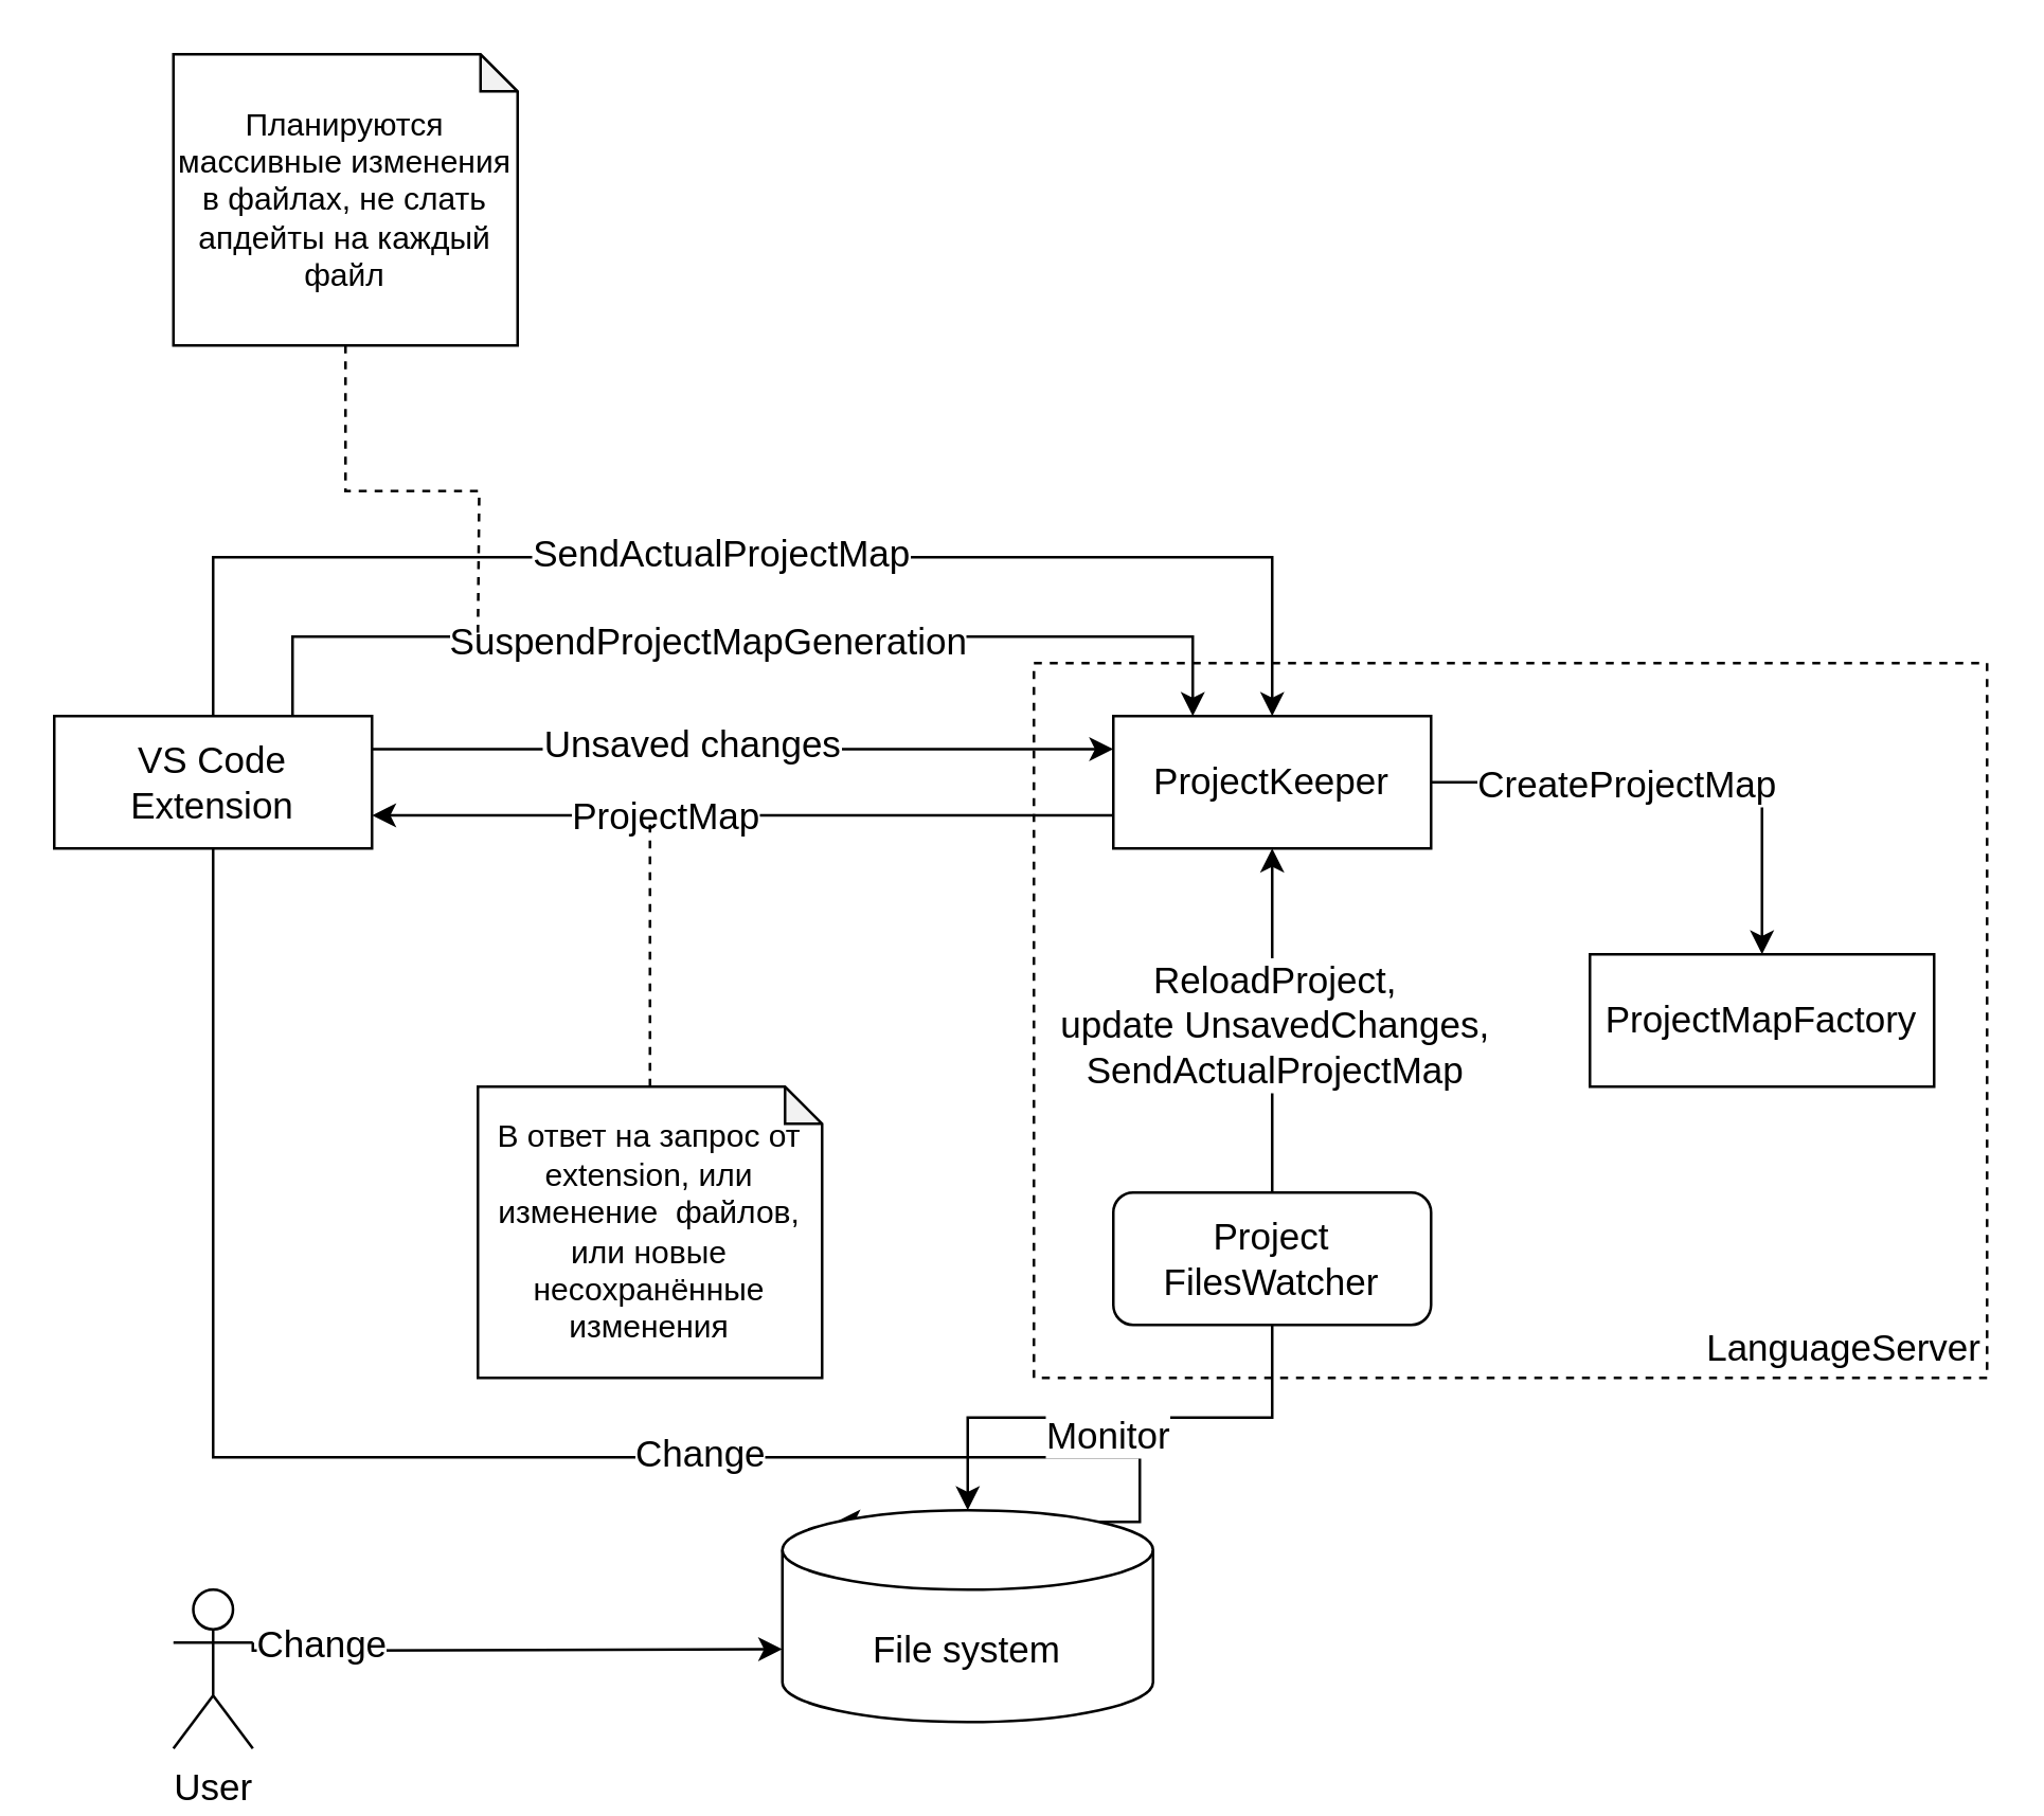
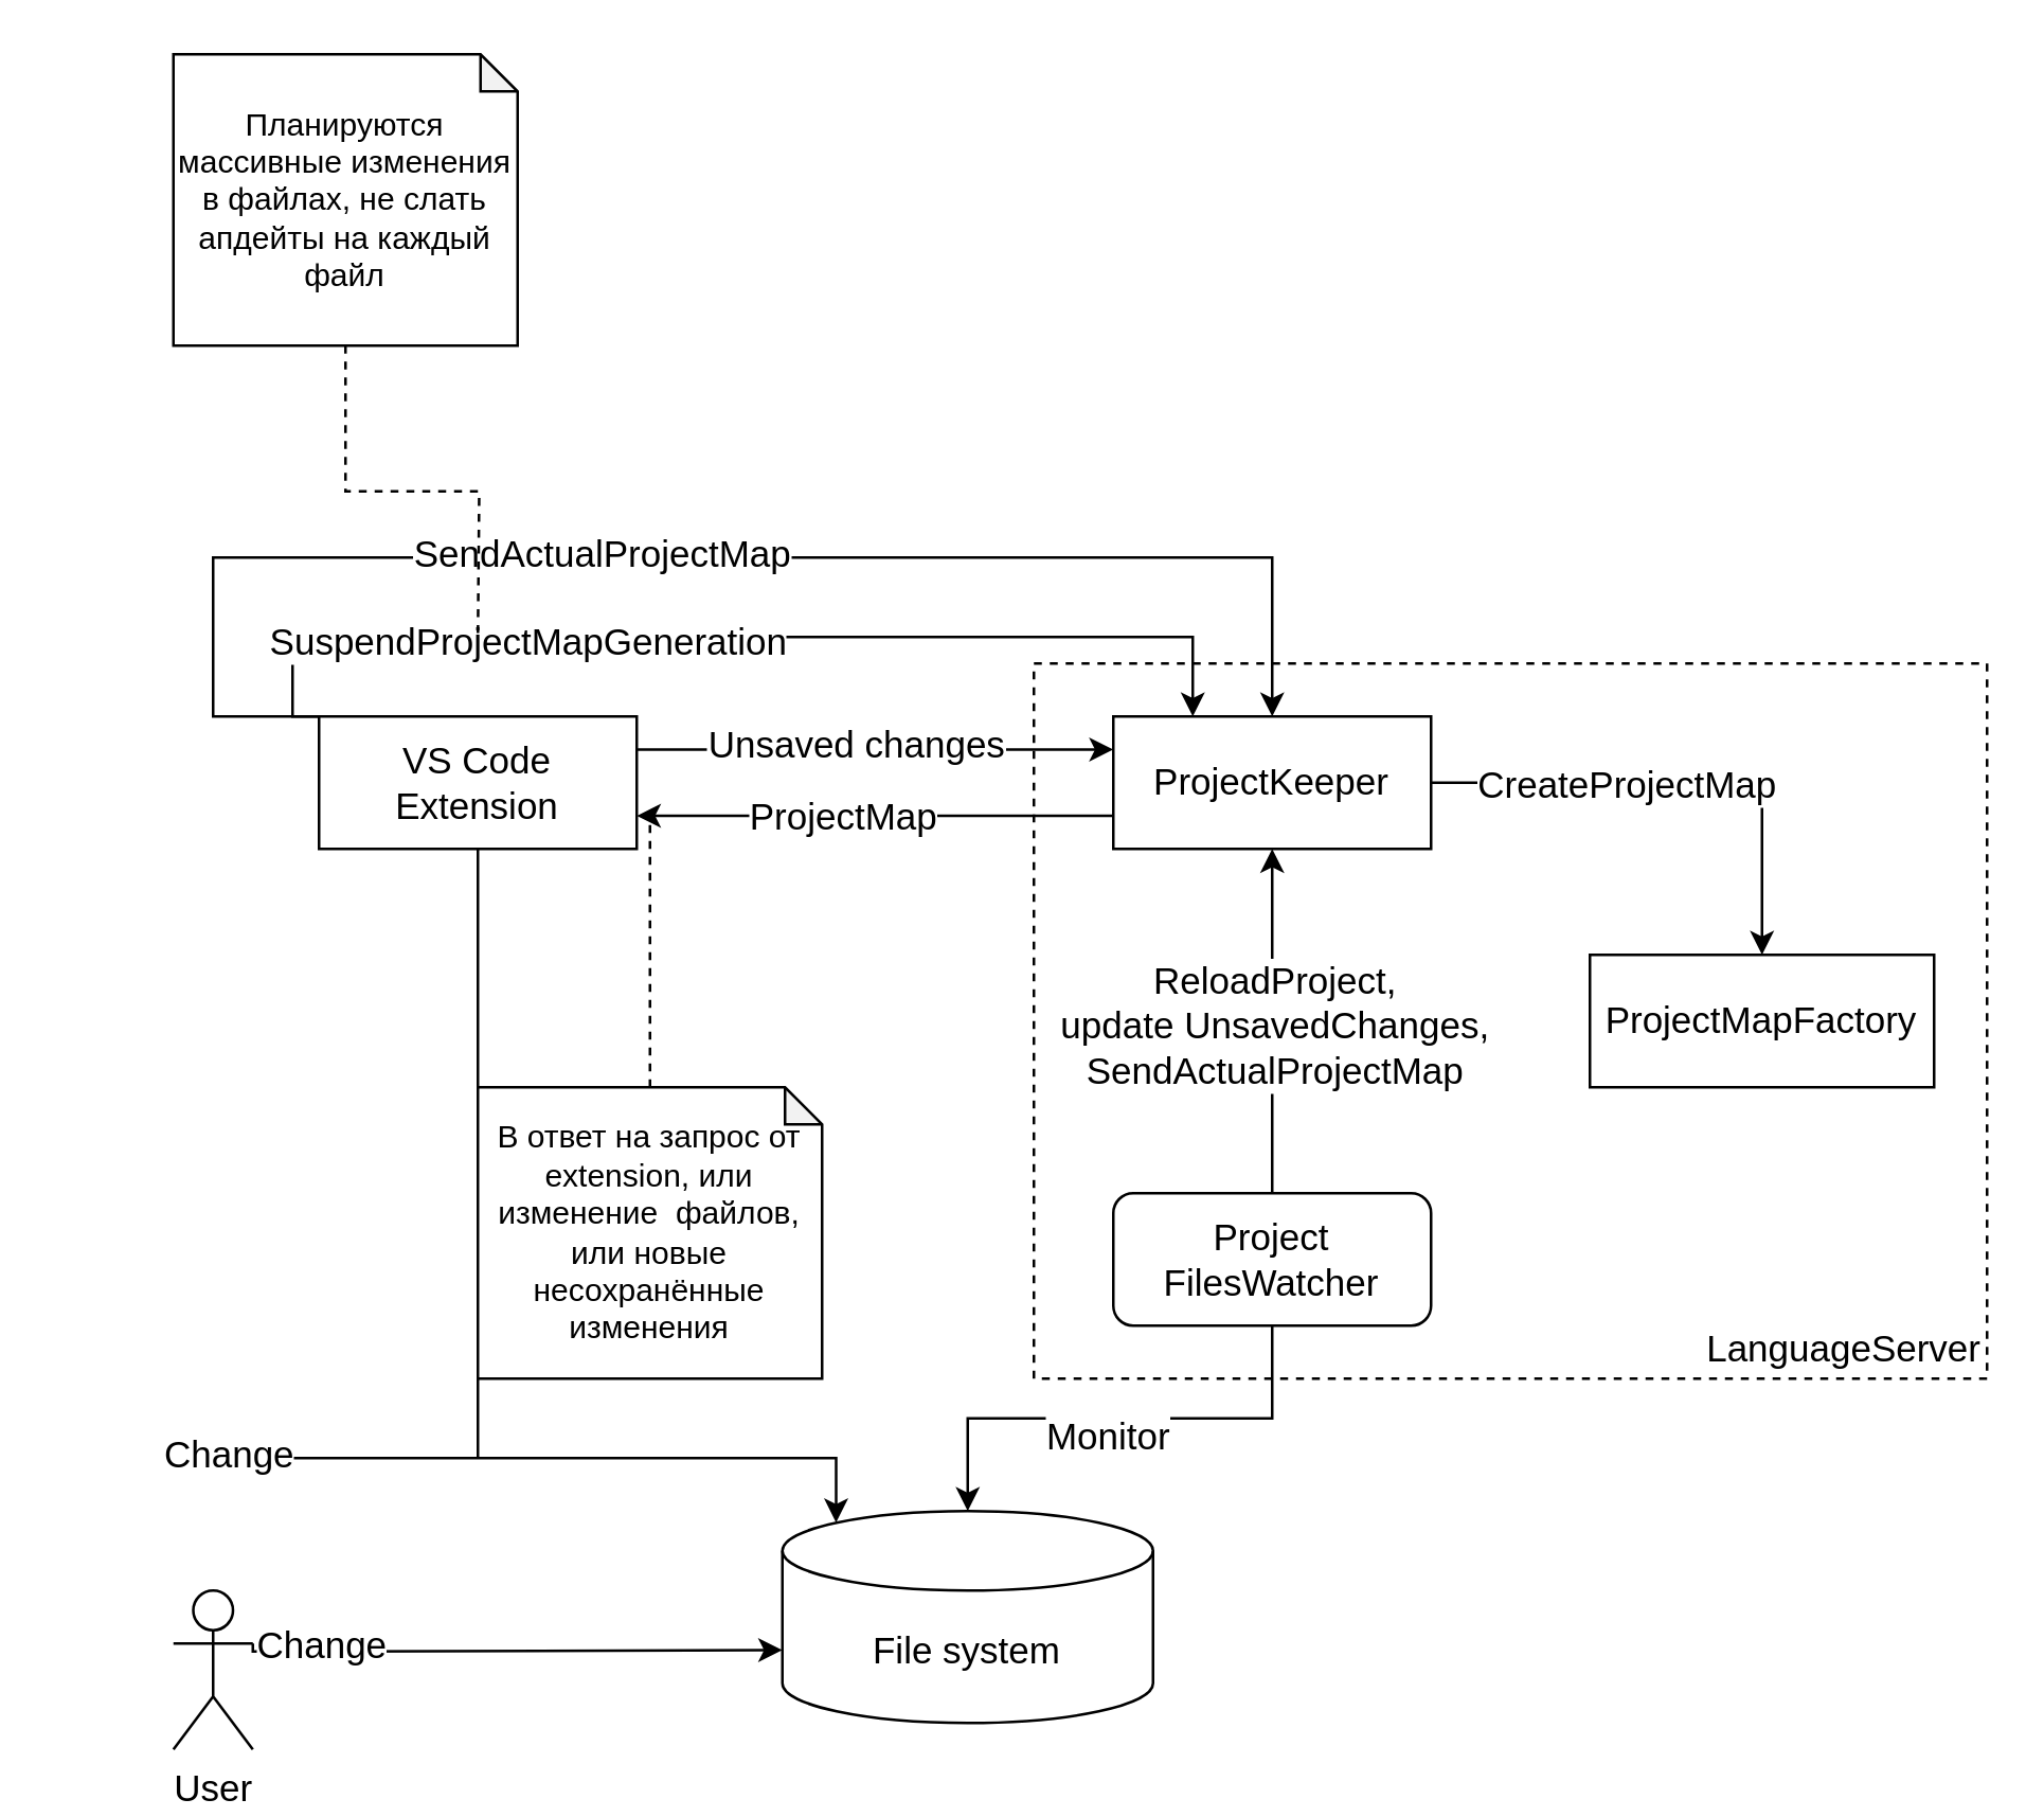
- <mxCell id="11" value="VS Code Extension&lt;br style=&quot;font-size: 14px;&quot;&gt;" style="rounded=0;whiteSpace=wrap;html=1;fontSize=14;" vertex="1" parent="1"><mxGeometry x="20" y="270" width="120" height="50" as="geometry" /></mxCell>
+ <mxCell id="11" value="VS Code Extension&lt;br style=&quot;font-size: 14px;&quot;&gt;" style="rounded=0;whiteSpace=wrap;html=1;fontSize=14;" vertex="1" parent="1"><mxGeometry x="120" y="270" width="120" height="50" as="geometry" /></mxCell>
